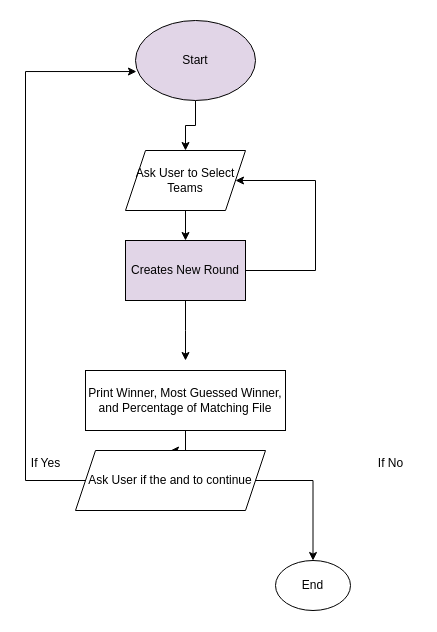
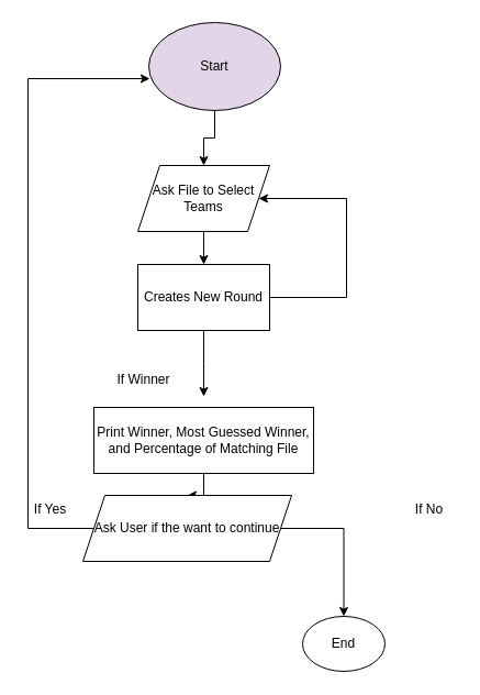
- <mxCell id="5" value="Ask User to Select Teams" style="shape=parallelogram;perimeter=parallelogramPerimeter;whiteSpace=wrap;html=1;fixedSize=1;" vertex="1" parent="1"><mxGeometry x="125" y="150" width="120" height="60" as="geometry" /></mxCell>
+ <mxCell id="5" value="Ask File to Select Teams" style="shape=parallelogram;perimeter=parallelogramPerimeter;whiteSpace=wrap;html=1;fixedSize=1;" vertex="1" parent="1"><mxGeometry x="125" y="150" width="120" height="60" as="geometry" /></mxCell>
- <mxCell id="7" value="Creates New Round" style="rounded=0;whiteSpace=wrap;html=1;fillColor=#e1d5e7;" vertex="1" parent="1"><mxGeometry x="125" y="240" width="120" height="60" as="geometry" /></mxCell>
+ <mxCell id="7" value="Creates New Round" style="rounded=0;whiteSpace=wrap;html=1;" vertex="1" parent="1"><mxGeometry x="125" y="240" width="120" height="60" as="geometry" /></mxCell>
+ <mxCell id="9" value="If Winner" style="text;html=1;align=center;verticalAlign=middle;resizable=0;points=[];autosize=1;strokeColor=none;fillColor=none;" vertex="1" parent="1"><mxGeometry x="95" y="330" width="70" height="30" as="geometry" /></mxCell>
- <mxCell id="14" value="Ask User if the and to continue" style="shape=parallelogram;perimeter=parallelogramPerimeter;whiteSpace=wrap;html=1;fixedSize=1;" vertex="1" parent="1"><mxGeometry x="75" y="450" width="190" height="60" as="geometry" /></mxCell>
+ <mxCell id="14" value="Ask User if the want to continue" style="shape=parallelogram;perimeter=parallelogramPerimeter;whiteSpace=wrap;html=1;fixedSize=1;" vertex="1" parent="1"><mxGeometry x="75" y="450" width="190" height="60" as="geometry" /></mxCell>
